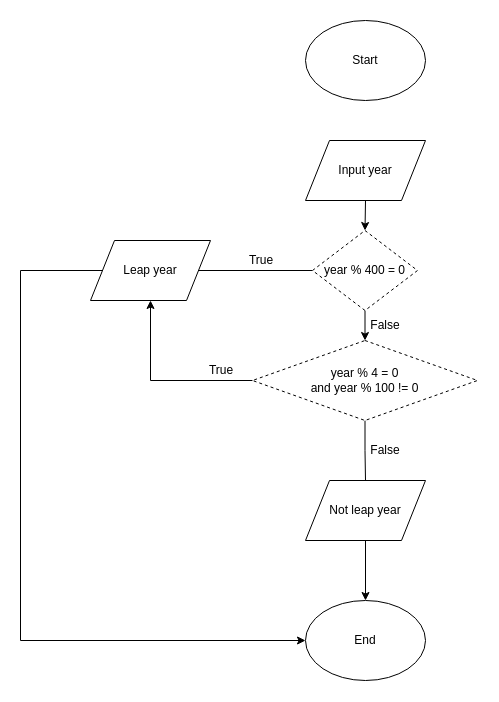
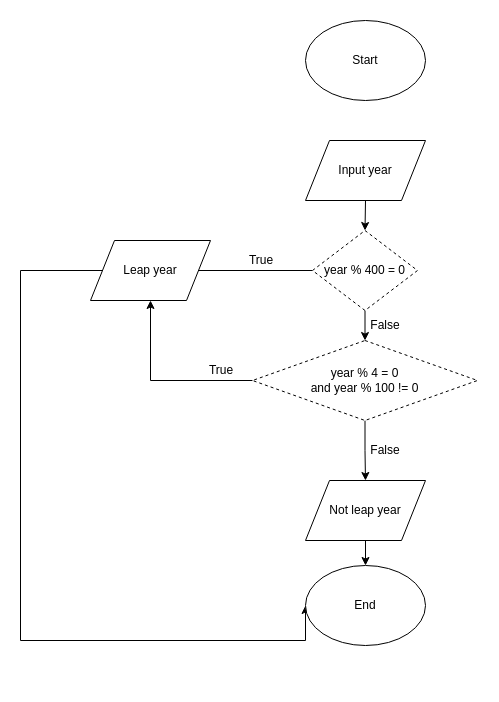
- <mxCell id="10" style="edgeStyle=orthogonalEdgeStyle;rounded=0;orthogonalLoop=1;jettySize=auto;html=1;exitX=0.5;exitY=1;exitDx=0;exitDy=0;entryX=0.5;entryY=0;entryDx=0;entryDy=0;endArrow=none;" parent="1" source="12" target="14" edge="1"><mxGeometry relative="1" as="geometry" /></mxCell>
+ <mxCell id="10" style="edgeStyle=orthogonalEdgeStyle;rounded=0;orthogonalLoop=1;jettySize=auto;html=1;exitX=0.5;exitY=1;exitDx=0;exitDy=0;entryX=0.5;entryY=0;entryDx=0;entryDy=0;" parent="1" source="12" target="14" edge="1"><mxGeometry relative="1" as="geometry" /></mxCell>
- <mxCell id="15" value="End" style="ellipse;whiteSpace=wrap;html=1;" parent="1" vertex="1"><mxGeometry x="305" y="600" width="120" height="80" as="geometry" /></mxCell>
+ <mxCell id="15" value="End" style="ellipse;whiteSpace=wrap;html=1;" parent="1" vertex="1"><mxGeometry x="305" y="565" width="120" height="80" as="geometry" /></mxCell>
